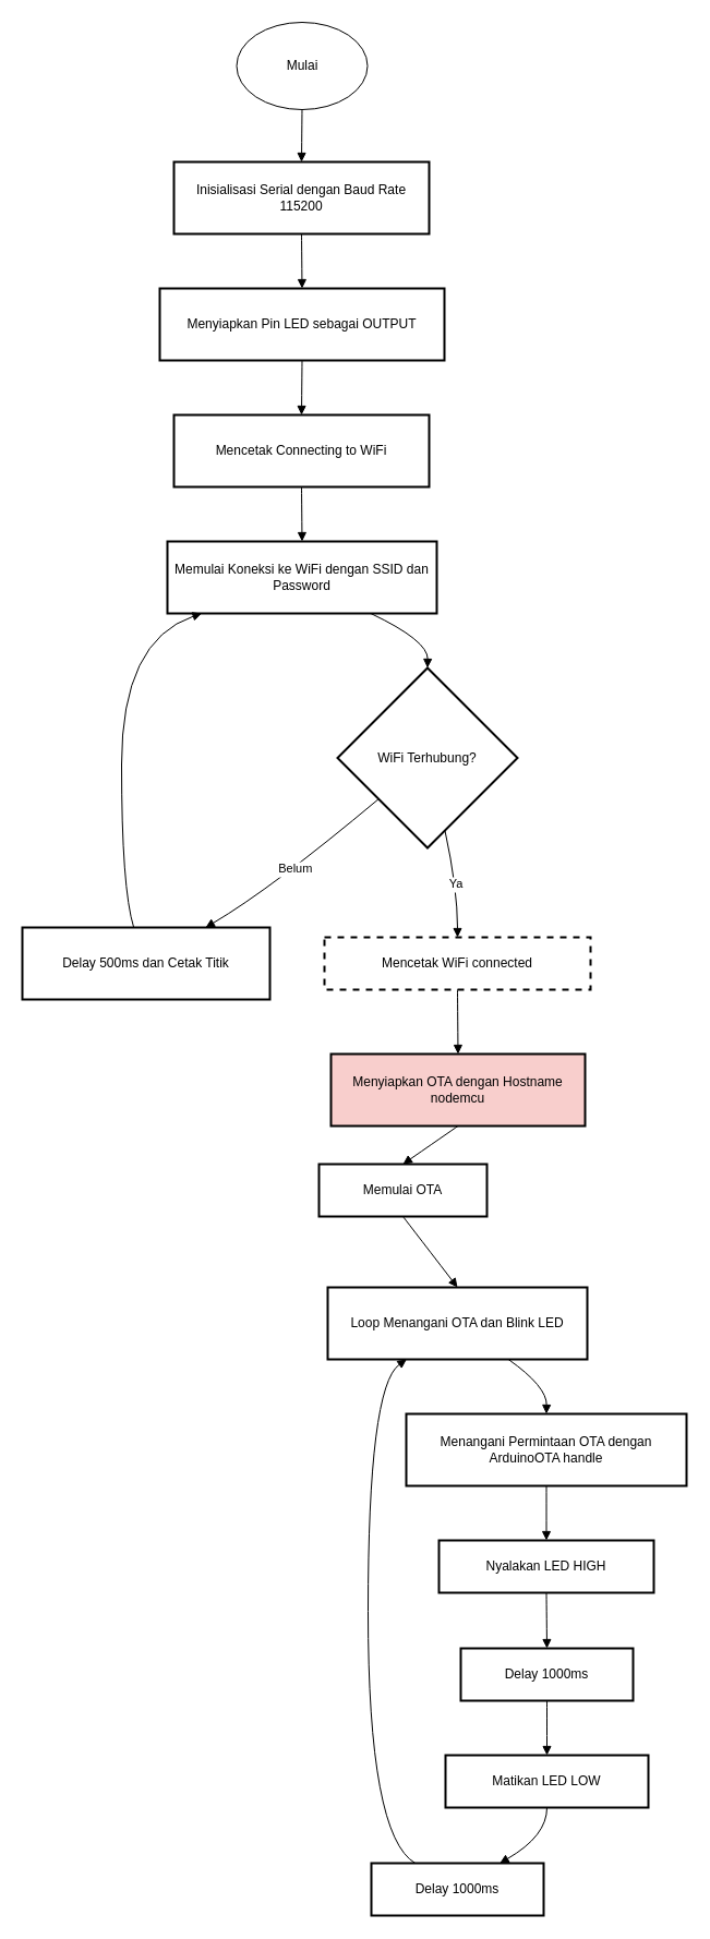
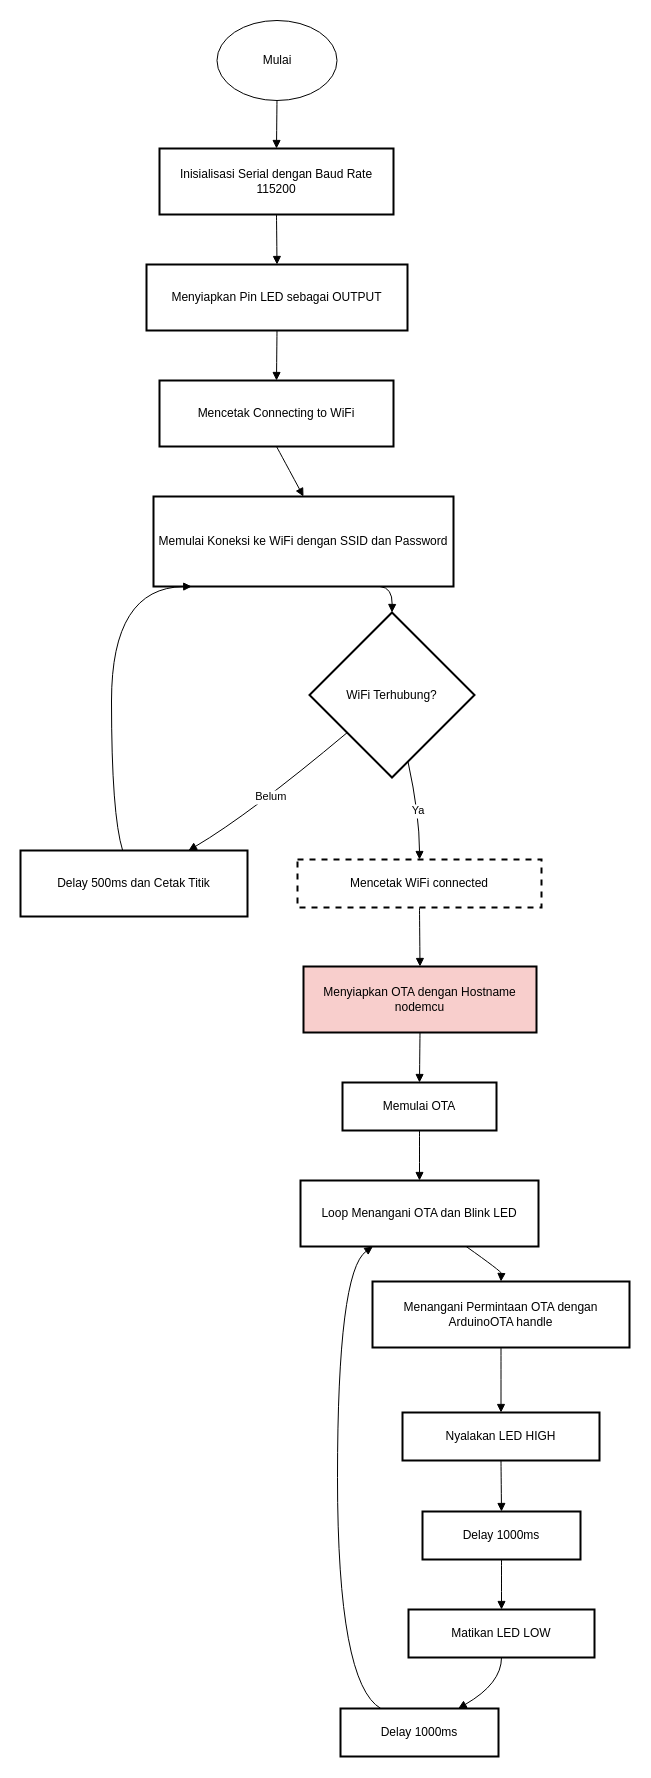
- <mxCell id="5" value="Memulai Koneksi ke WiFi dengan SSID dan Password" style="whiteSpace=wrap;strokeWidth=2;" vertex="1" parent="1"><mxGeometry x="153" y="496" width="247" height="66" as="geometry" /></mxCell>
+ <mxCell id="5" value="Memulai Koneksi ke WiFi dengan SSID dan Password" style="whiteSpace=wrap;strokeWidth=2;" vertex="1" parent="1"><mxGeometry x="153" y="496" width="300" height="90" as="geometry" /></mxCell>
- <mxCell id="10" value="Memulai OTA" style="whiteSpace=wrap;strokeWidth=2;" vertex="1" parent="1"><mxGeometry x="292" y="1067" width="154" height="48" as="geometry" /></mxCell>
+ <mxCell id="10" value="Memulai OTA" style="whiteSpace=wrap;strokeWidth=2;" vertex="1" parent="1"><mxGeometry x="342" y="1082" width="154" height="48" as="geometry" /></mxCell>
- <mxCell id="12" value="Menangani Permintaan OTA dengan ArduinoOTA handle" style="whiteSpace=wrap;strokeWidth=2;" vertex="1" parent="1"><mxGeometry x="372" y="1296" width="257" height="66" as="geometry" /></mxCell>
+ <mxCell id="12" value="Menangani Permintaan OTA dengan ArduinoOTA handle" style="whiteSpace=wrap;strokeWidth=2;" vertex="1" parent="1"><mxGeometry x="372" y="1281" width="257" height="66" as="geometry" /></mxCell>
